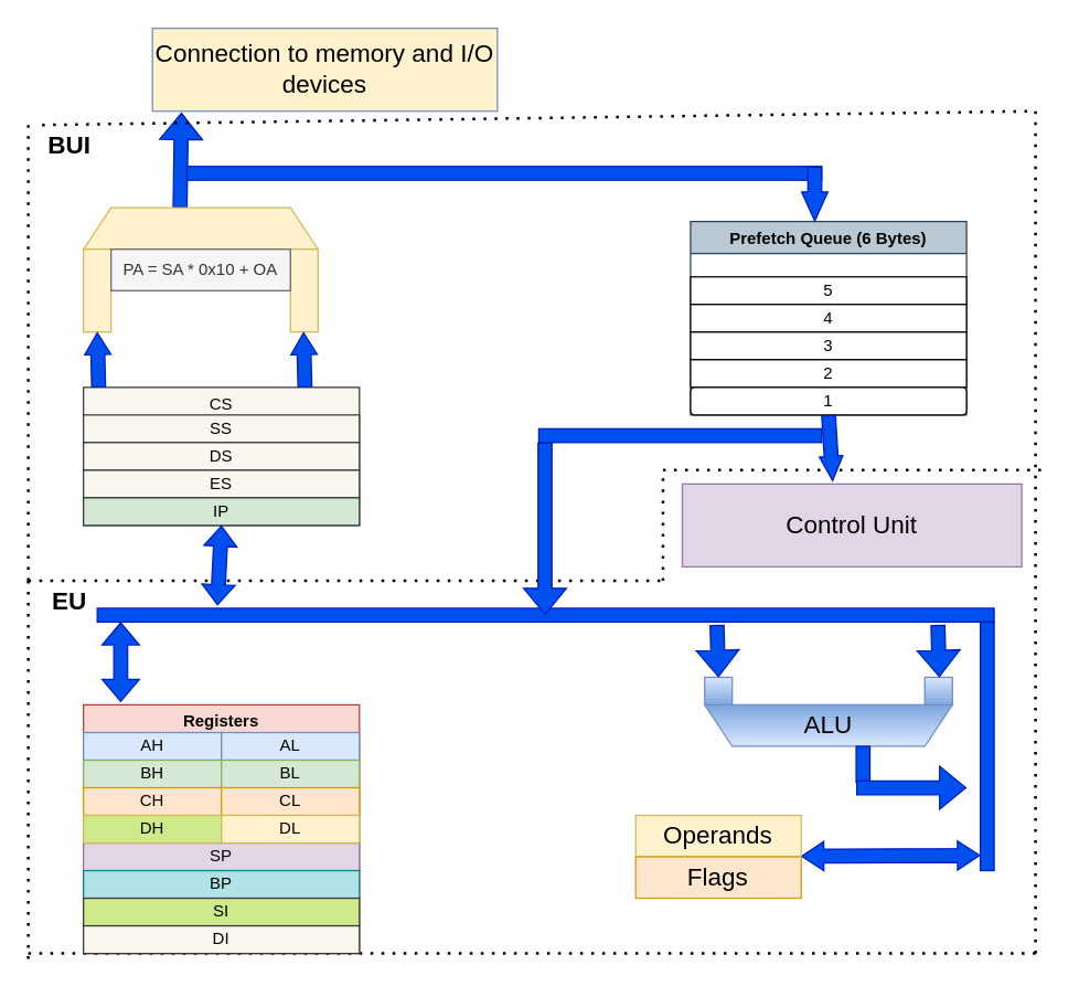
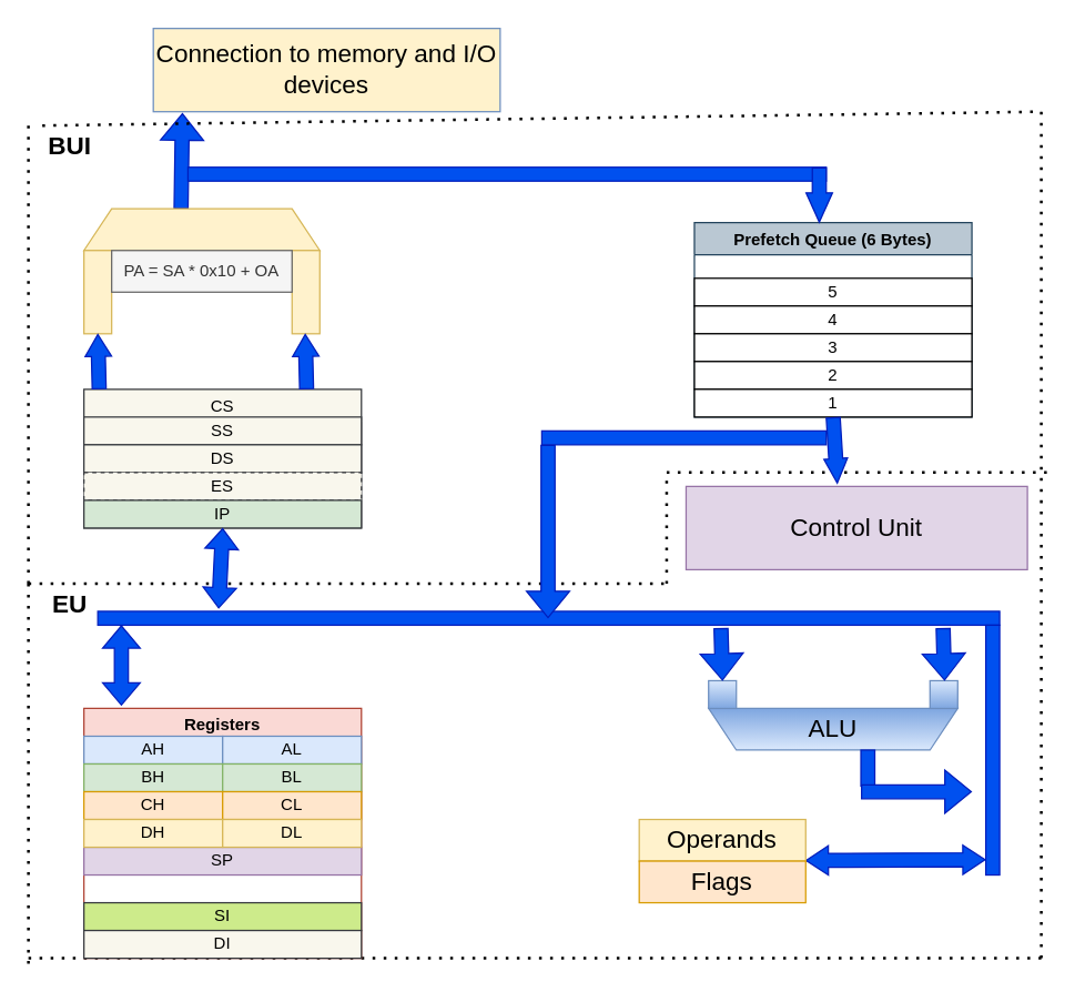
- <mxCell id="10" value="1" style="whiteSpace=wrap;html=1;rounded=1;" vertex="1" parent="5"><mxGeometry y="120" width="200" height="20" as="geometry" /></mxCell>
+ <mxCell id="10" value="1" style="rounded=0;whiteSpace=wrap;html=1;" vertex="1" parent="5"><mxGeometry y="120" width="200" height="20" as="geometry" /></mxCell>
- <mxCell id="30" value="ES" style="rounded=0;whiteSpace=wrap;html=1;fillColor=#f9f7ed;strokeColor=#36393d;" vertex="1" parent="27"><mxGeometry y="60" width="200" height="20" as="geometry" /></mxCell>
+ <mxCell id="30" value="ES" style="rounded=0;whiteSpace=wrap;html=1;fillColor=#f9f7ed;strokeColor=#36393d;dashed=1;" vertex="1" parent="27"><mxGeometry y="60" width="200" height="20" as="geometry" /></mxCell>
- <mxCell id="42" value="DH" style="rounded=0;whiteSpace=wrap;html=1;fillColor=#cdeb8b;strokeColor=#d6b656;" vertex="1" parent="33"><mxGeometry y="80" width="100" height="20" as="geometry" /></mxCell>
+ <mxCell id="42" value="DH" style="rounded=0;whiteSpace=wrap;html=1;fillColor=#fff2cc;strokeColor=#d6b656;" vertex="1" parent="33"><mxGeometry y="80" width="100" height="20" as="geometry" /></mxCell>
- <mxCell id="36" value="BP" style="rounded=0;whiteSpace=wrap;html=1;fillColor=#b0e3e6;strokeColor=#0e8088;" vertex="1" parent="33"><mxGeometry y="120" width="200" height="20" as="geometry" /></mxCell>
